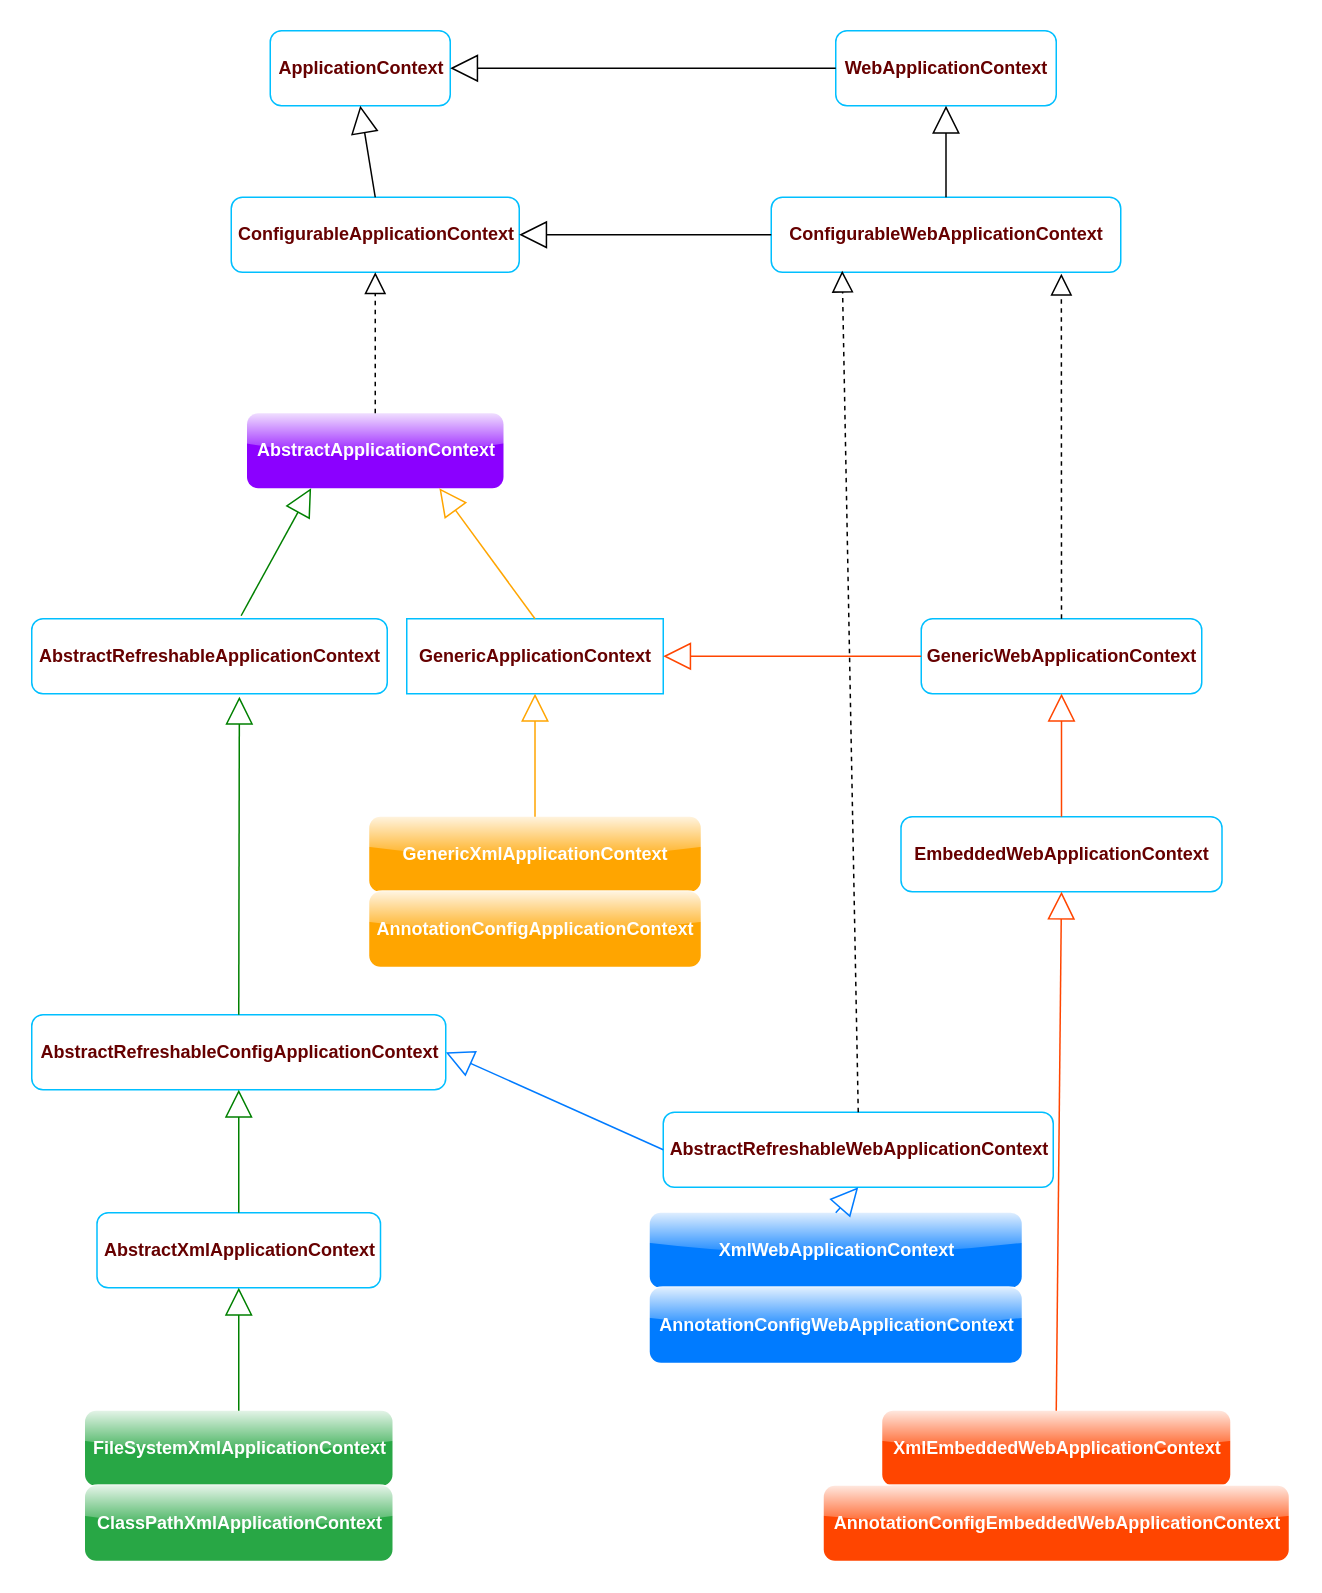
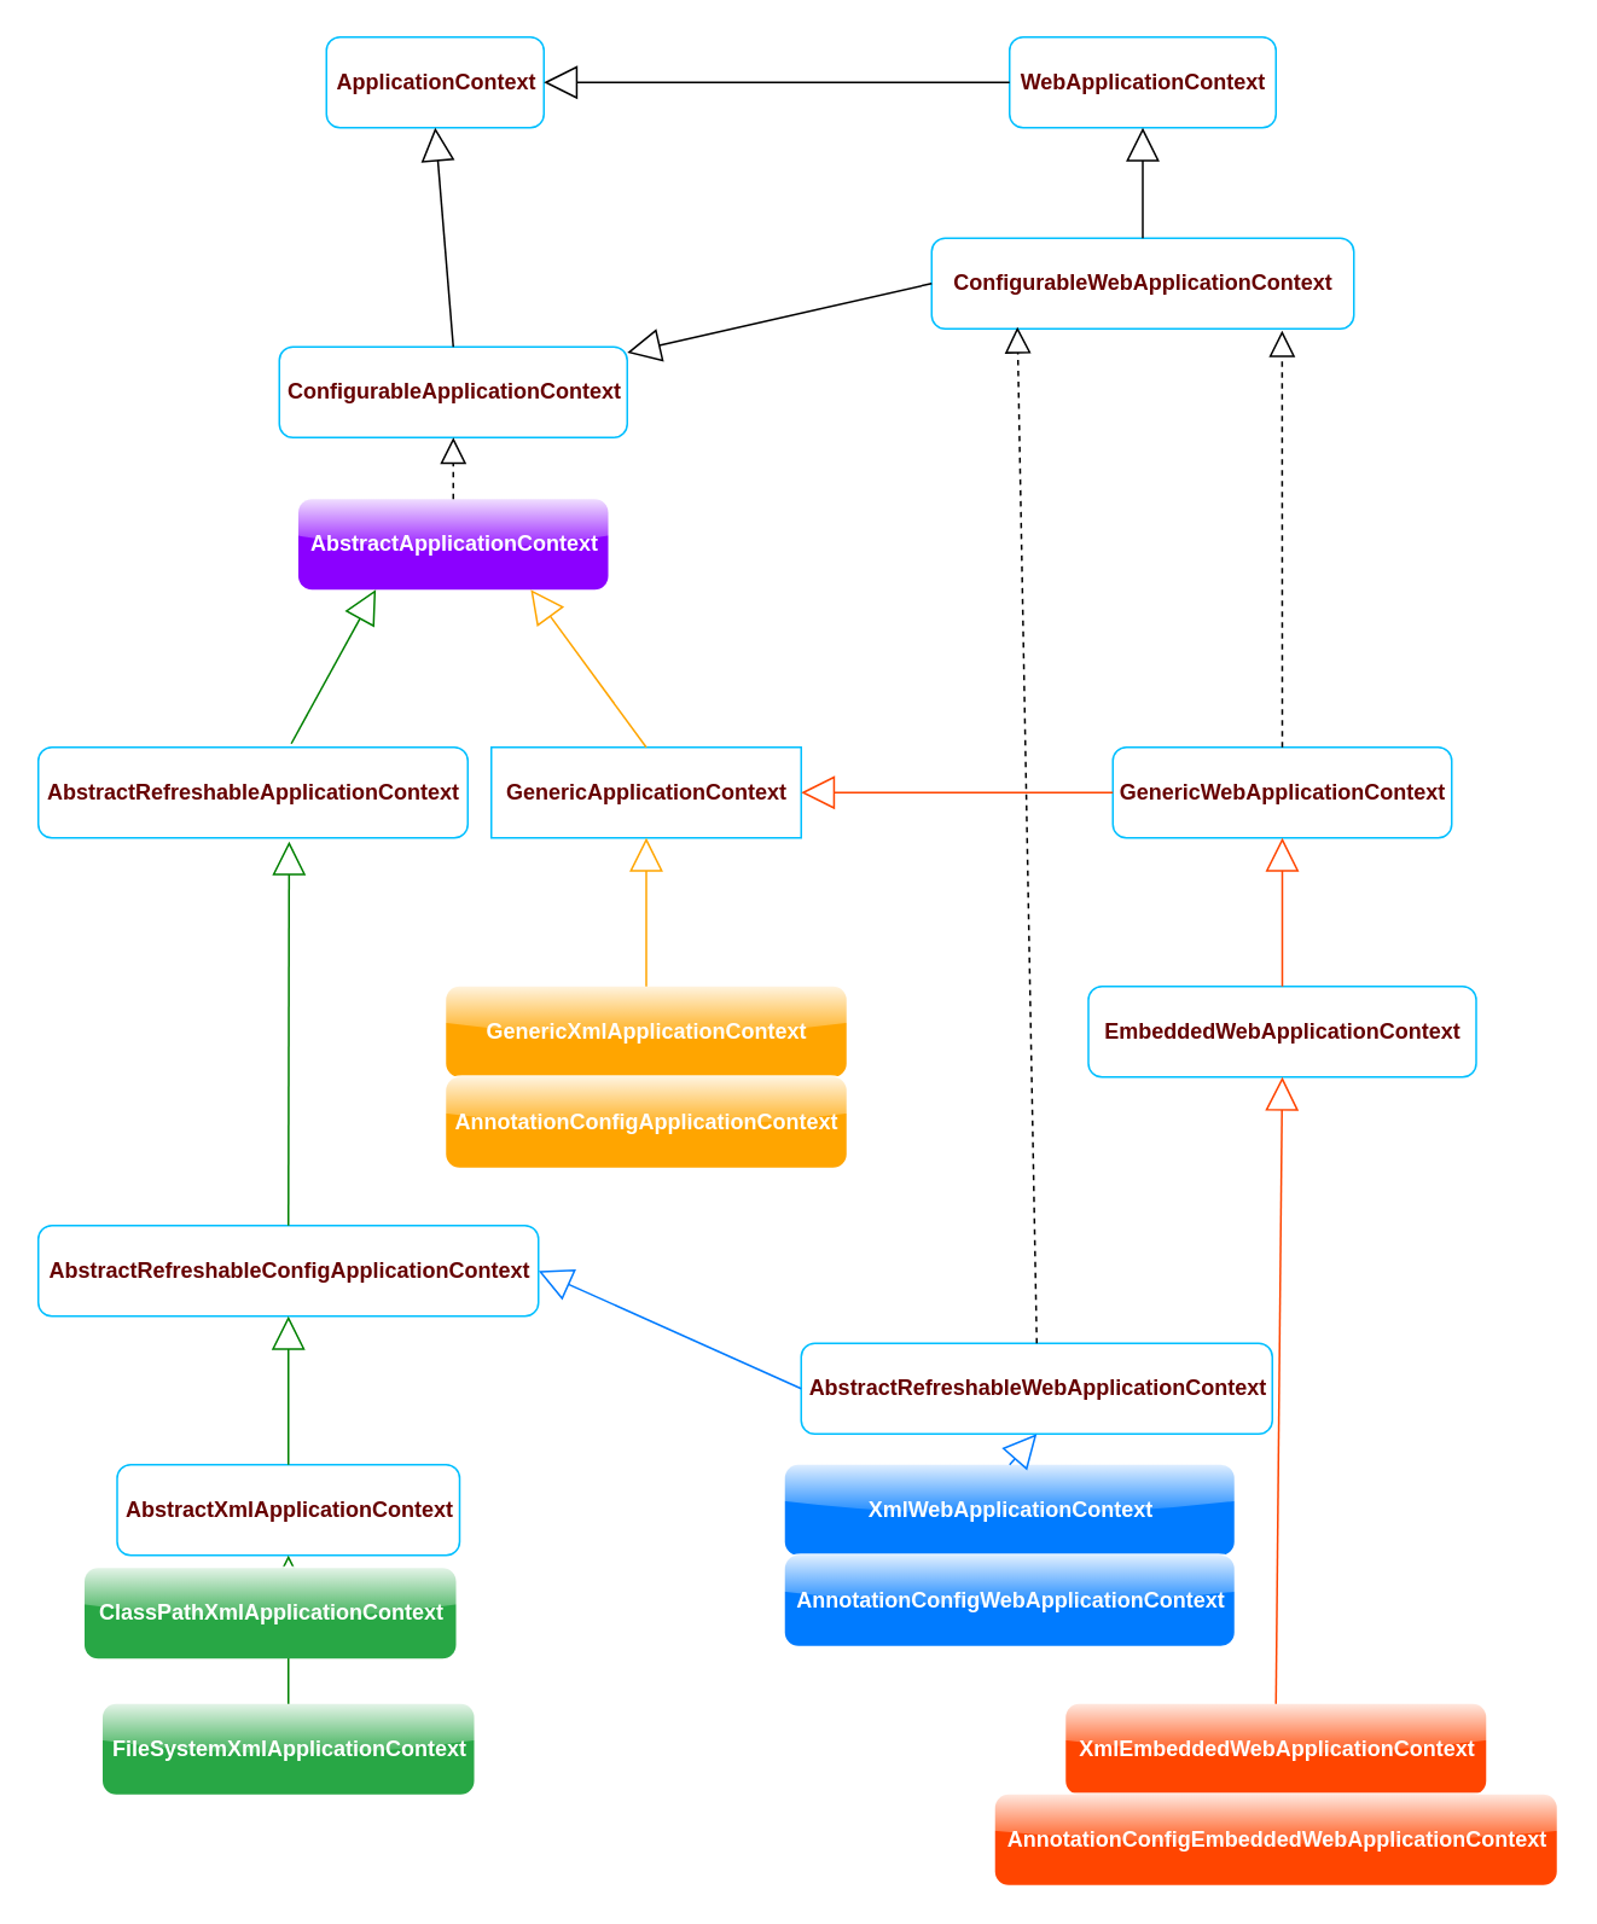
- <mxCell id="3" value="&lt;b&gt;&lt;font color=&quot;#660000&quot;&gt;ConfigurableApplicationContext&lt;/font&gt;&lt;/b&gt;" style="html=1;fillColor=none;strokeColor=#00BFFF;glass=1;rounded=1;comic=0;" parent="1" vertex="1"><mxGeometry x="153.5" y="131" width="192" height="50" as="geometry" /></mxCell>
+ <mxCell id="3" value="&lt;b&gt;&lt;font color=&quot;#660000&quot;&gt;ConfigurableApplicationContext&lt;/font&gt;&lt;/b&gt;" style="html=1;fillColor=none;strokeColor=#00BFFF;glass=1;rounded=1;comic=0;" parent="1" vertex="1"><mxGeometry x="153.5" y="191" width="192" height="50" as="geometry" /></mxCell>
- <mxCell id="32" value="&lt;b&gt;&lt;font color=&quot;#ffffff&quot;&gt;ClassPathXmlApplicationContext&lt;/font&gt;&lt;/b&gt;" style="html=1;fillColor=#28A745;strokeColor=none;glass=1;rounded=1;comic=0;gradientColor=none;" parent="1" vertex="1"><mxGeometry x="56" y="990" width="205" height="50" as="geometry" /></mxCell>
+ <mxCell id="32" value="&lt;b&gt;&lt;font color=&quot;#ffffff&quot;&gt;ClassPathXmlApplicationContext&lt;/font&gt;&lt;/b&gt;" style="html=1;fillColor=#28A745;strokeColor=none;glass=1;rounded=1;comic=0;gradientColor=none;" parent="1" vertex="1"><mxGeometry x="46" y="865" width="205" height="50" as="geometry" /></mxCell>
